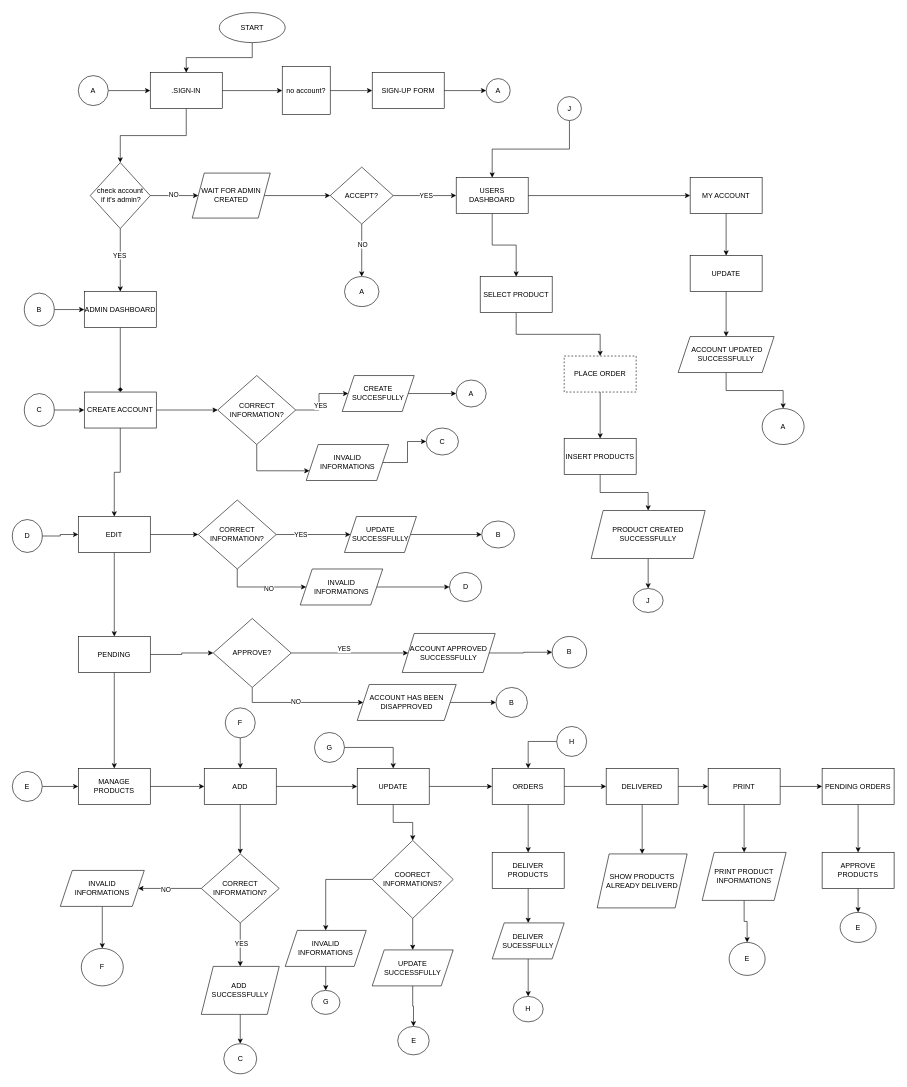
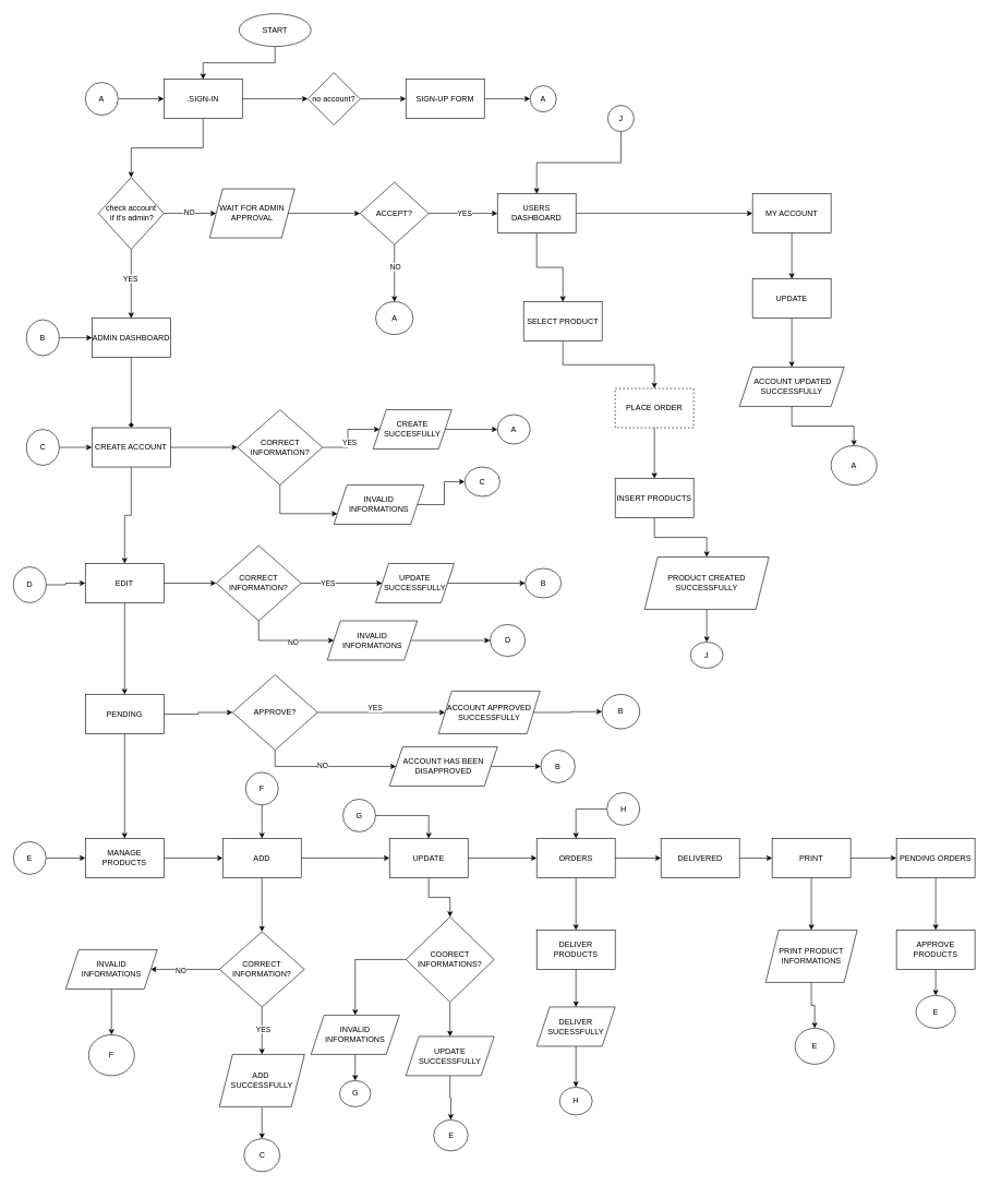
- <mxCell id="8" value="no account?" style="whiteSpace=wrap;html=1;rounded=0;" vertex="1" parent="1"><mxGeometry x="470" y="110" width="80" height="80" as="geometry" /></mxCell>
+ <mxCell id="8" value="no account?" style="rhombus;whiteSpace=wrap;html=1;" vertex="1" parent="1"><mxGeometry x="470" y="110" width="80" height="80" as="geometry" /></mxCell>
- <mxCell id="49" value="WAIT FOR ADMIN&lt;div&gt;CREATED&lt;/div&gt;" style="shape=parallelogram;perimeter=parallelogramPerimeter;whiteSpace=wrap;html=1;fixedSize=1;" vertex="1" parent="1"><mxGeometry x="320" y="287.5" width="130" height="75" as="geometry" /></mxCell>
+ <mxCell id="49" value="WAIT FOR ADMIN&lt;div&gt;APPROVAL&lt;/div&gt;" style="shape=parallelogram;perimeter=parallelogramPerimeter;whiteSpace=wrap;html=1;fixedSize=1;" vertex="1" parent="1"><mxGeometry x="320" y="287.5" width="130" height="75" as="geometry" /></mxCell>
- <mxCell id="78" value="" style="edgeStyle=orthogonalEdgeStyle;rounded=0;orthogonalLoop=1;jettySize=auto;html=1;" edge="1" parent="1" source="79" target="130"><mxGeometry relative="1" as="geometry" /></mxCell>
- <mxCell id="130" value="SHOW PRODUCTS ALREADY DELIVERD" style="shape=parallelogram;perimeter=parallelogramPerimeter;whiteSpace=wrap;html=1;fixedSize=1;" vertex="1" parent="1"><mxGeometry x="995" y="1422.5" width="150" height="90" as="geometry" /></mxCell>
